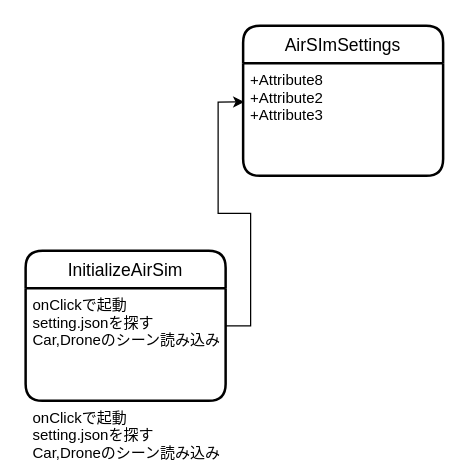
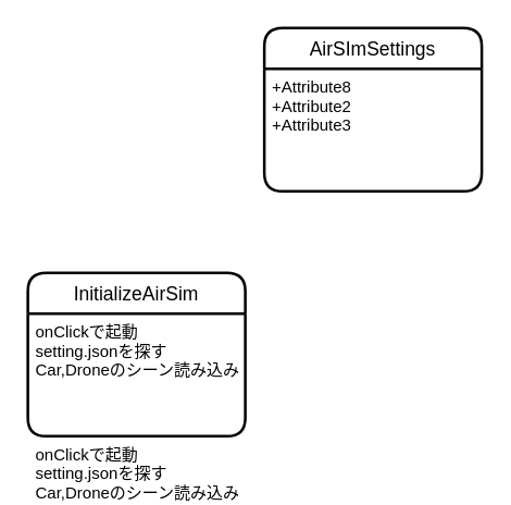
- <mxCell id="2" style="edgeStyle=orthogonalEdgeStyle;rounded=0;orthogonalLoop=1;jettySize=auto;html=1;entryX=0.006;entryY=0.344;entryDx=0;entryDy=0;entryPerimeter=0;" edge="1" parent="1" source="3" target="7"><mxGeometry relative="1" as="geometry" /></mxCell>
